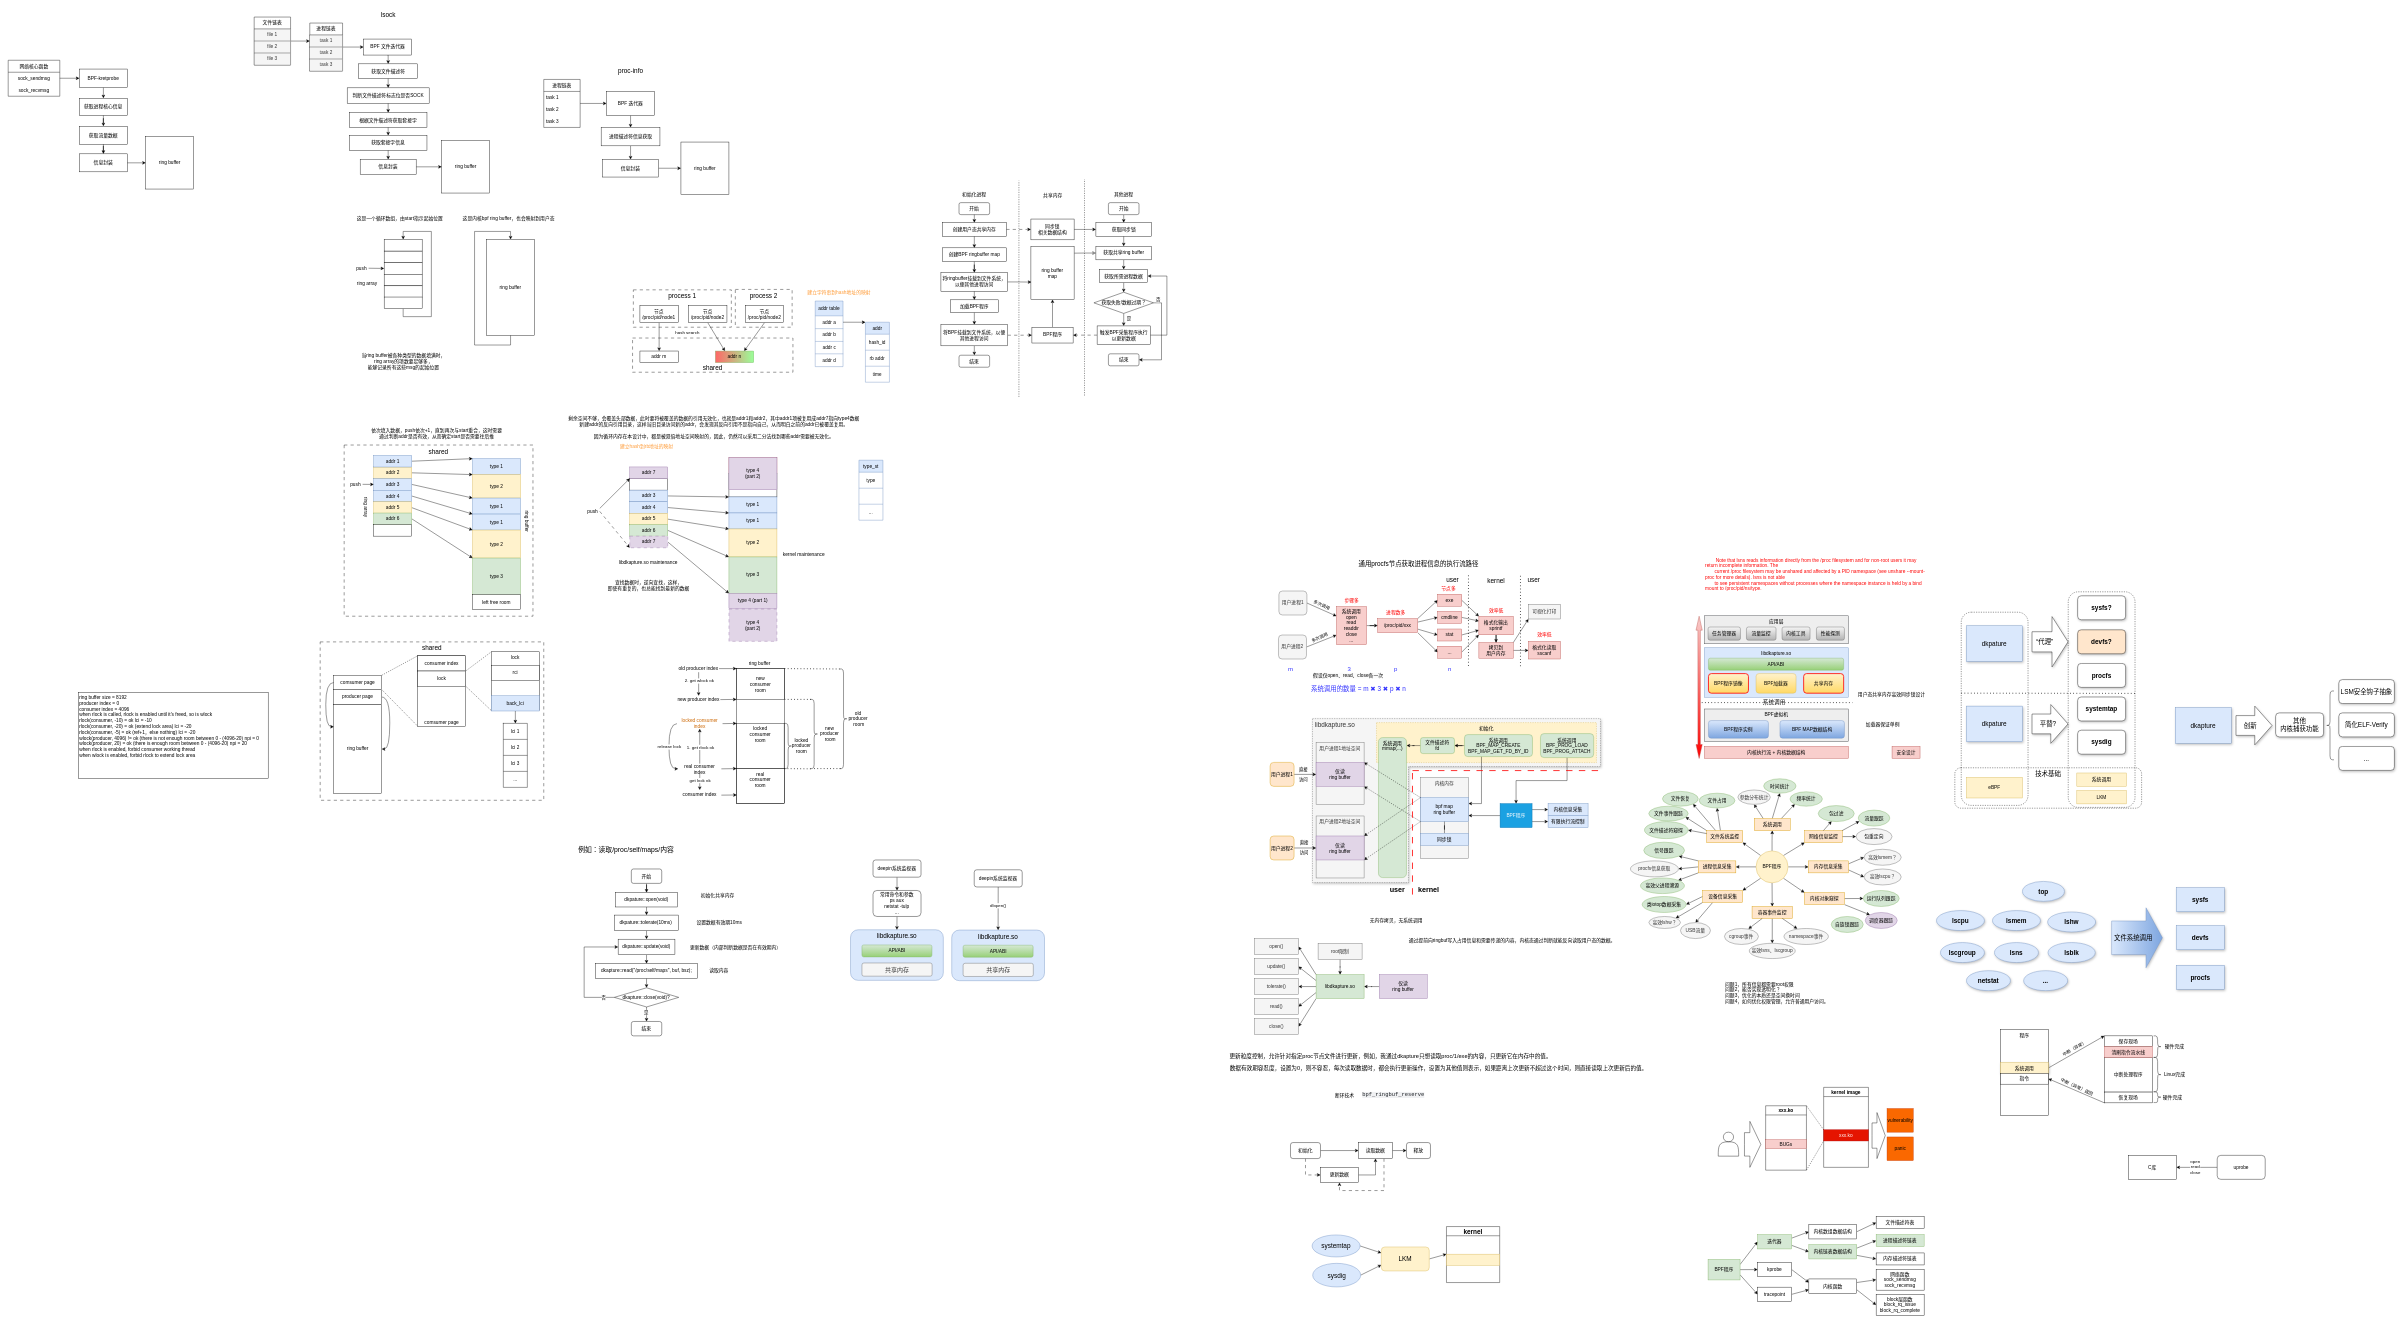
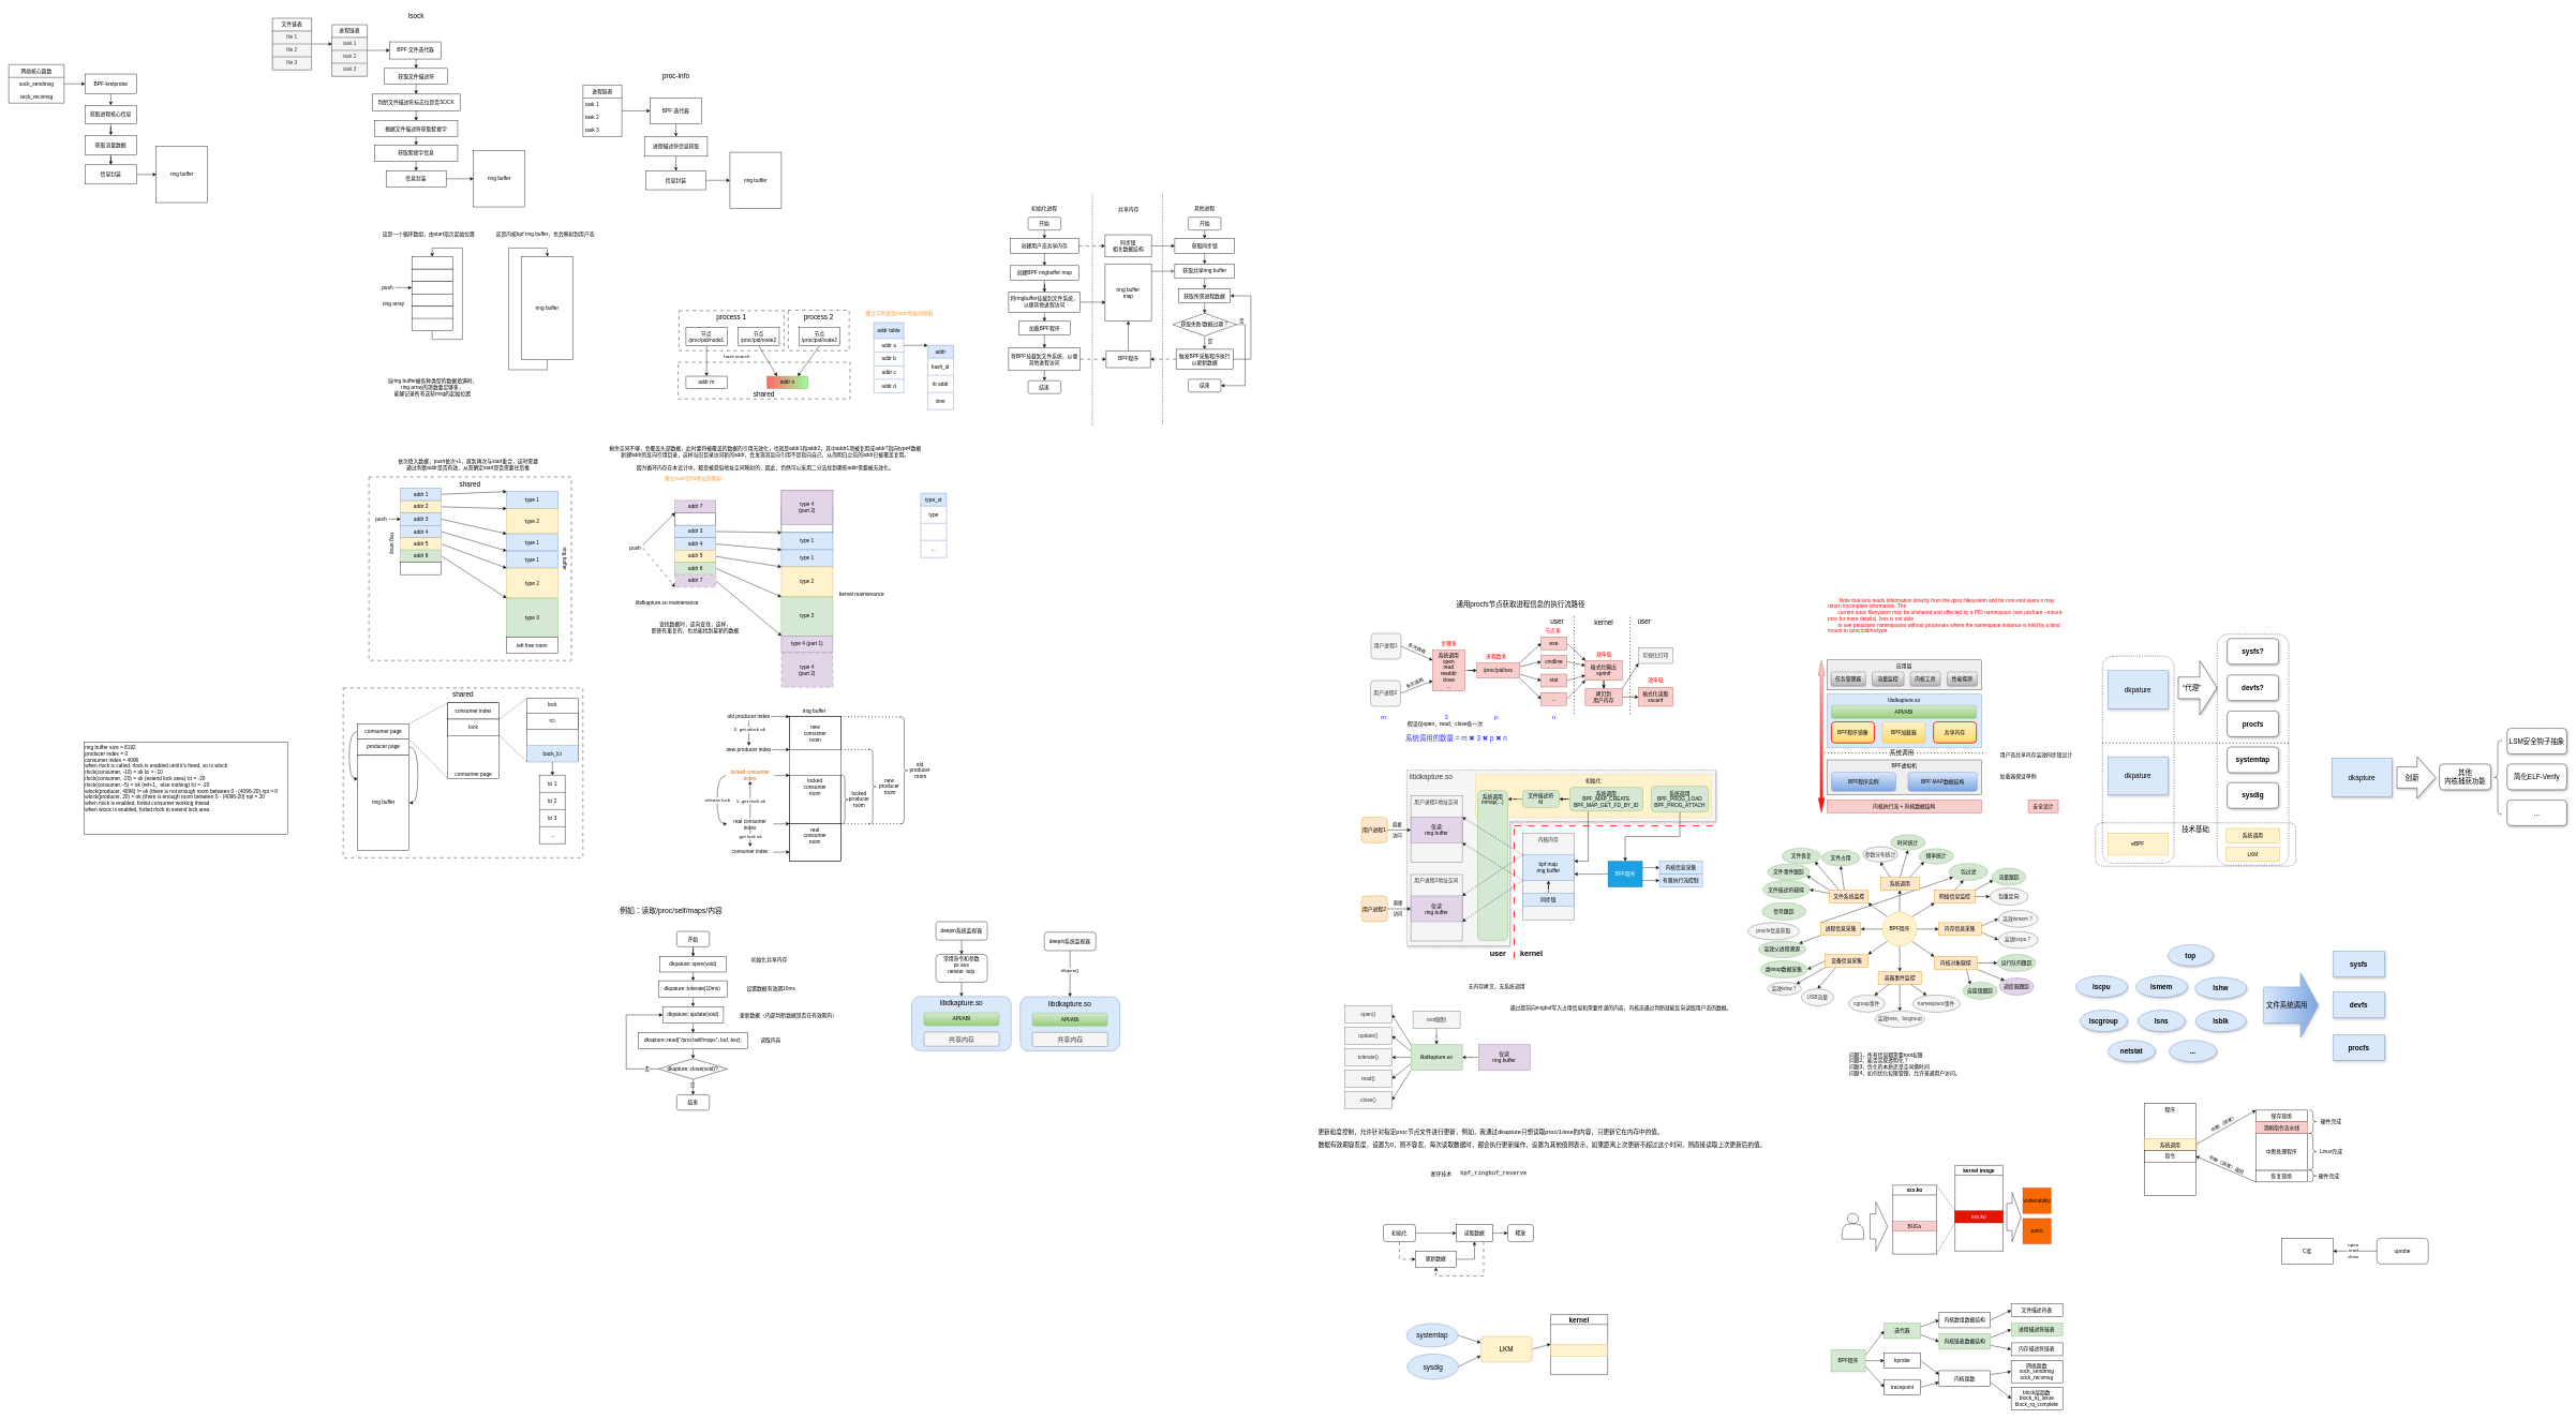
- <mxCell id="444" value="libdkapture.so maintenance" style="text;html=1;align=center;verticalAlign=middle;resizable=0;points=[];autosize=1;strokeColor=none;fillColor=none;" parent="1" vertex="1"><mxGeometry x="1537" y="1391.88" width="165" height="26" as="geometry" /></mxCell>
+ <mxCell id="444" value="libdkapture.so maintenance" style="text;html=1;align=center;verticalAlign=middle;resizable=0;points=[];autosize=1;strokeColor=none;fillColor=none;" parent="1" vertex="1"><mxGeometry x="1472" y="1391.88" width="165" height="26" as="geometry" /></mxCell>
- <mxCell id="201" value="devfs?" style="rounded=1;whiteSpace=wrap;html=1;fontSize=16;fontStyle=1;shadow=1;fillColor=#ffe6cc;" parent="1" vertex="1"><mxGeometry x="5194" y="1574" width="120" height="60" as="geometry" /></mxCell>
+ <mxCell id="201" value="devfs?" style="rounded=1;whiteSpace=wrap;html=1;fontSize=16;fontStyle=1;shadow=1;" parent="1" vertex="1"><mxGeometry x="5194" y="1574" width="120" height="60" as="geometry" /></mxCell>
- <mxCell id="152" value="用户态共享内存高效同步锁设计" style="text;html=1;align=left;verticalAlign=middle;resizable=0;points=[];autosize=1;strokeColor=none;fillColor=none;" parent="1" vertex="1"><mxGeometry x="4643" y="1721" width="190" height="30" as="geometry" /></mxCell>
+ <mxCell id="152" value="用户态共享内存高效同步锁设计" style="text;html=1;align=left;verticalAlign=middle;resizable=0;points=[];autosize=1;strokeColor=none;fillColor=none;" parent="1" vertex="1"><mxGeometry x="4663" y="1746" width="190" height="30" as="geometry" /></mxCell>
- <mxCell id="237" value="&amp;nbsp; &amp;nbsp; 平替?" style="html=1;shadow=1;dashed=0;align=left;verticalAlign=middle;shape=mxgraph.arrows2.arrow;dy=0.49;dx=43.1;notch=0;fontSize=16;" parent="1" vertex="1"><mxGeometry x="5080" y="1760.87" width="90" height="97" as="geometry" /></mxCell>
- <mxCell id="120" value="" style="edgeStyle=orthogonalEdgeStyle;rounded=0;orthogonalLoop=1;jettySize=auto;html=1;endArrow=none;" parent="1" source="121" target="21" edge="1"><mxGeometry relative="1" as="geometry" /></mxCell>
+ <mxCell id="120" value="" style="edgeStyle=orthogonalEdgeStyle;rounded=0;orthogonalLoop=1;jettySize=auto;html=1;" parent="1" source="121" target="21" edge="1"><mxGeometry relative="1" as="geometry" /></mxCell>
- <mxCell id="39" style="edgeStyle=none;rounded=0;orthogonalLoop=1;jettySize=auto;html=1;exitX=0;exitY=0;exitDx=0;exitDy=0;entryX=1;entryY=1;entryDx=0;entryDy=0;" parent="1" source="42" target="167" edge="1"><mxGeometry relative="1" as="geometry" /></mxCell>
+ <mxCell id="39" style="edgeStyle=none;rounded=0;orthogonalLoop=1;jettySize=auto;html=1;exitX=0;exitY=0;exitDx=0;exitDy=0;" parent="1" source="42" target="181" edge="1"><mxGeometry relative="1" as="geometry" /></mxCell>
- <mxCell id="40" style="edgeStyle=none;rounded=0;orthogonalLoop=1;jettySize=auto;html=1;exitX=0;exitY=0.5;exitDx=0;exitDy=0;entryX=1;entryY=0.5;entryDx=0;entryDy=0;" parent="1" source="42" target="168" edge="1"><mxGeometry relative="1" as="geometry" /></mxCell>
+ <mxCell id="46" style="rounded=0;orthogonalLoop=1;jettySize=auto;html=1;exitX=0.75;exitY=1;exitDx=0;exitDy=0;entryX=0.212;entryY=0.132;entryDx=0;entryDy=0;entryPerimeter=0;" parent="1" source="49" target="179" edge="1"><mxGeometry relative="1" as="geometry"><mxPoint x="4598.281" y="2346" as="targetPoint" /></mxGeometry></mxCell>
